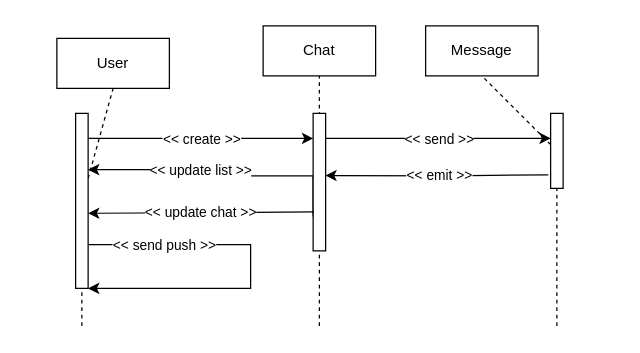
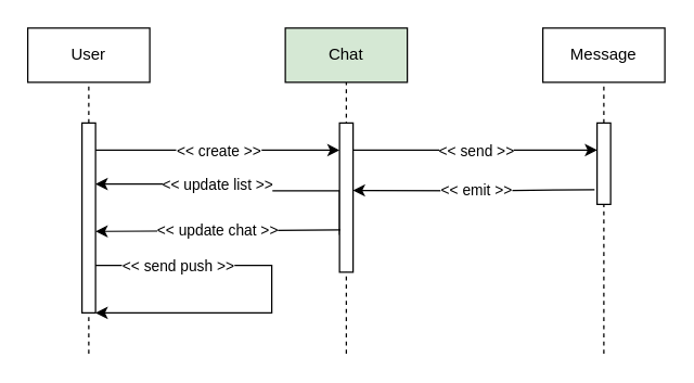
- <mxCell id="4" value="Chat" style="rounded=0;whiteSpace=wrap;html=1;" vertex="1" parent="1"><mxGeometry x="210" y="20" width="90" height="40" as="geometry" /></mxCell>
+ <mxCell id="4" value="Chat" style="rounded=0;whiteSpace=wrap;html=1;fillColor=#d5e8d4;" vertex="1" parent="1"><mxGeometry x="210" y="20" width="90" height="40" as="geometry" /></mxCell>
- <mxCell id="15" value="Message" style="rounded=0;whiteSpace=wrap;html=1;" vertex="1" parent="1"><mxGeometry x="340" y="20" width="90" height="40" as="geometry" /></mxCell>
+ <mxCell id="15" value="Message" style="rounded=0;whiteSpace=wrap;html=1;" vertex="1" parent="1"><mxGeometry x="400" y="20" width="90" height="40" as="geometry" /></mxCell>
- <mxCell id="2" value="User" style="rounded=0;whiteSpace=wrap;html=1;" vertex="1" parent="1"><mxGeometry x="45" y="30" width="90" height="40" as="geometry" /></mxCell>
+ <mxCell id="2" value="User" style="rounded=0;whiteSpace=wrap;html=1;" vertex="1" parent="1"><mxGeometry x="20" y="20" width="90" height="40" as="geometry" /></mxCell>
